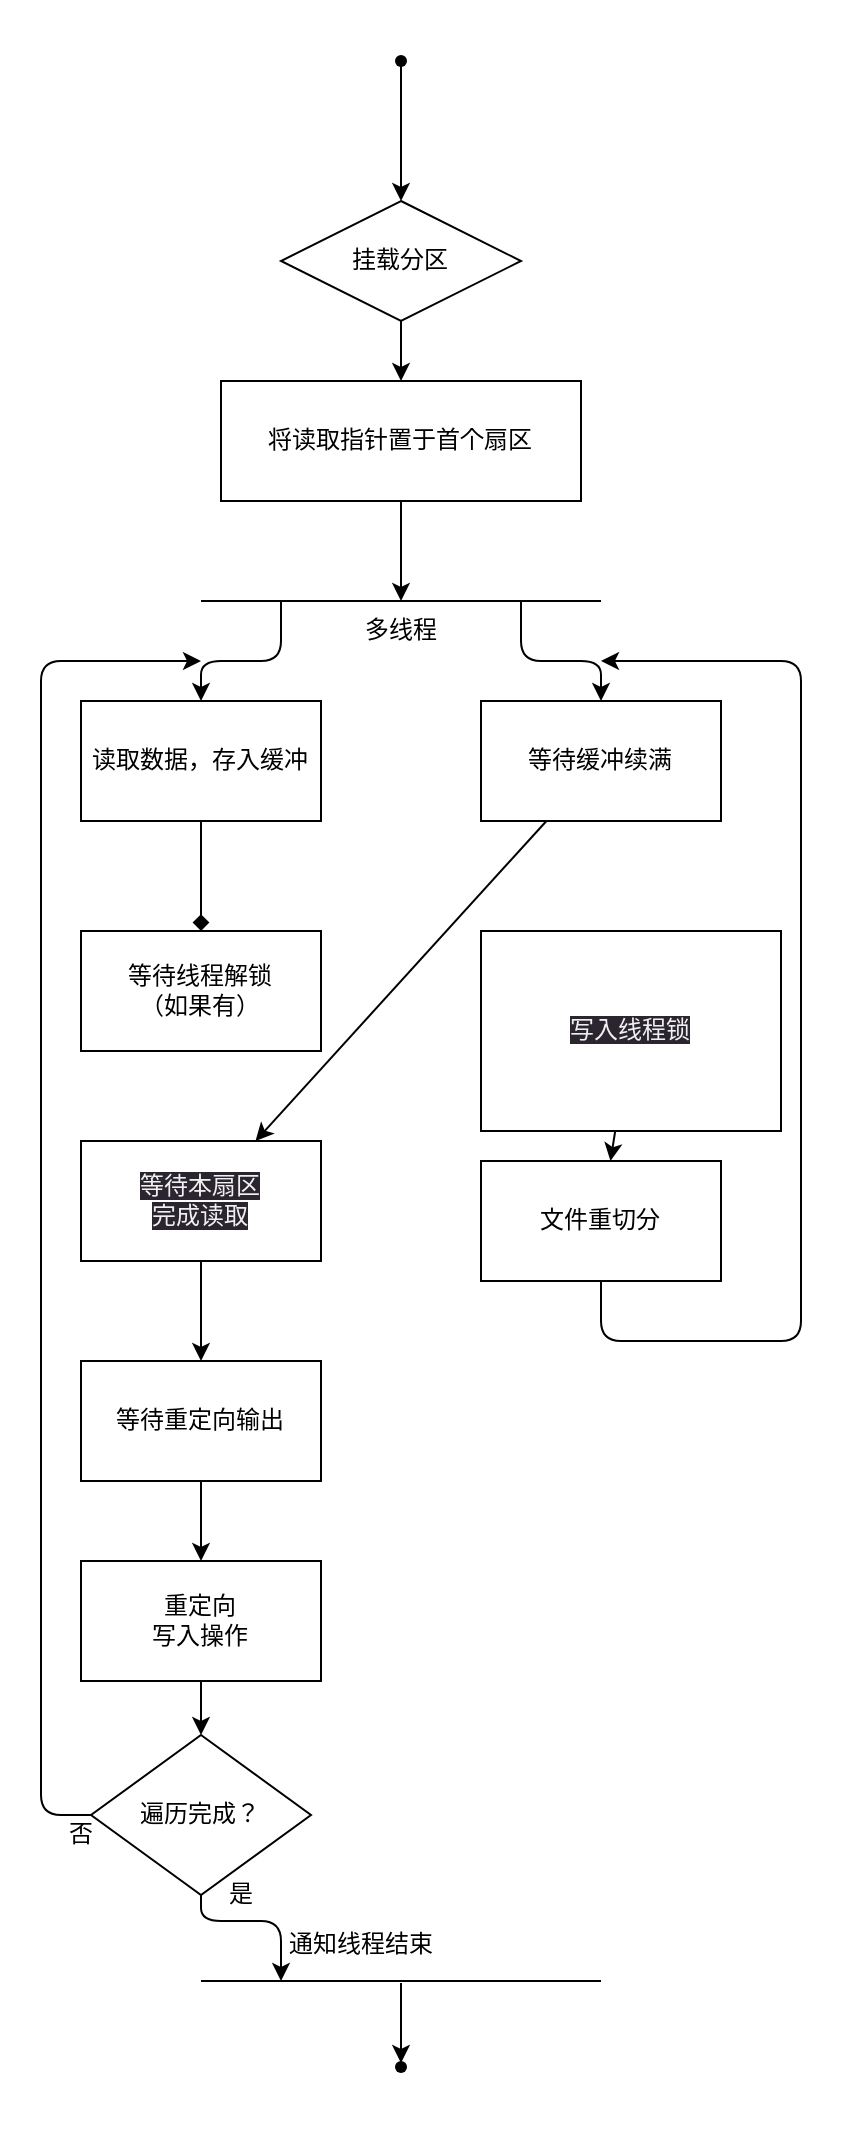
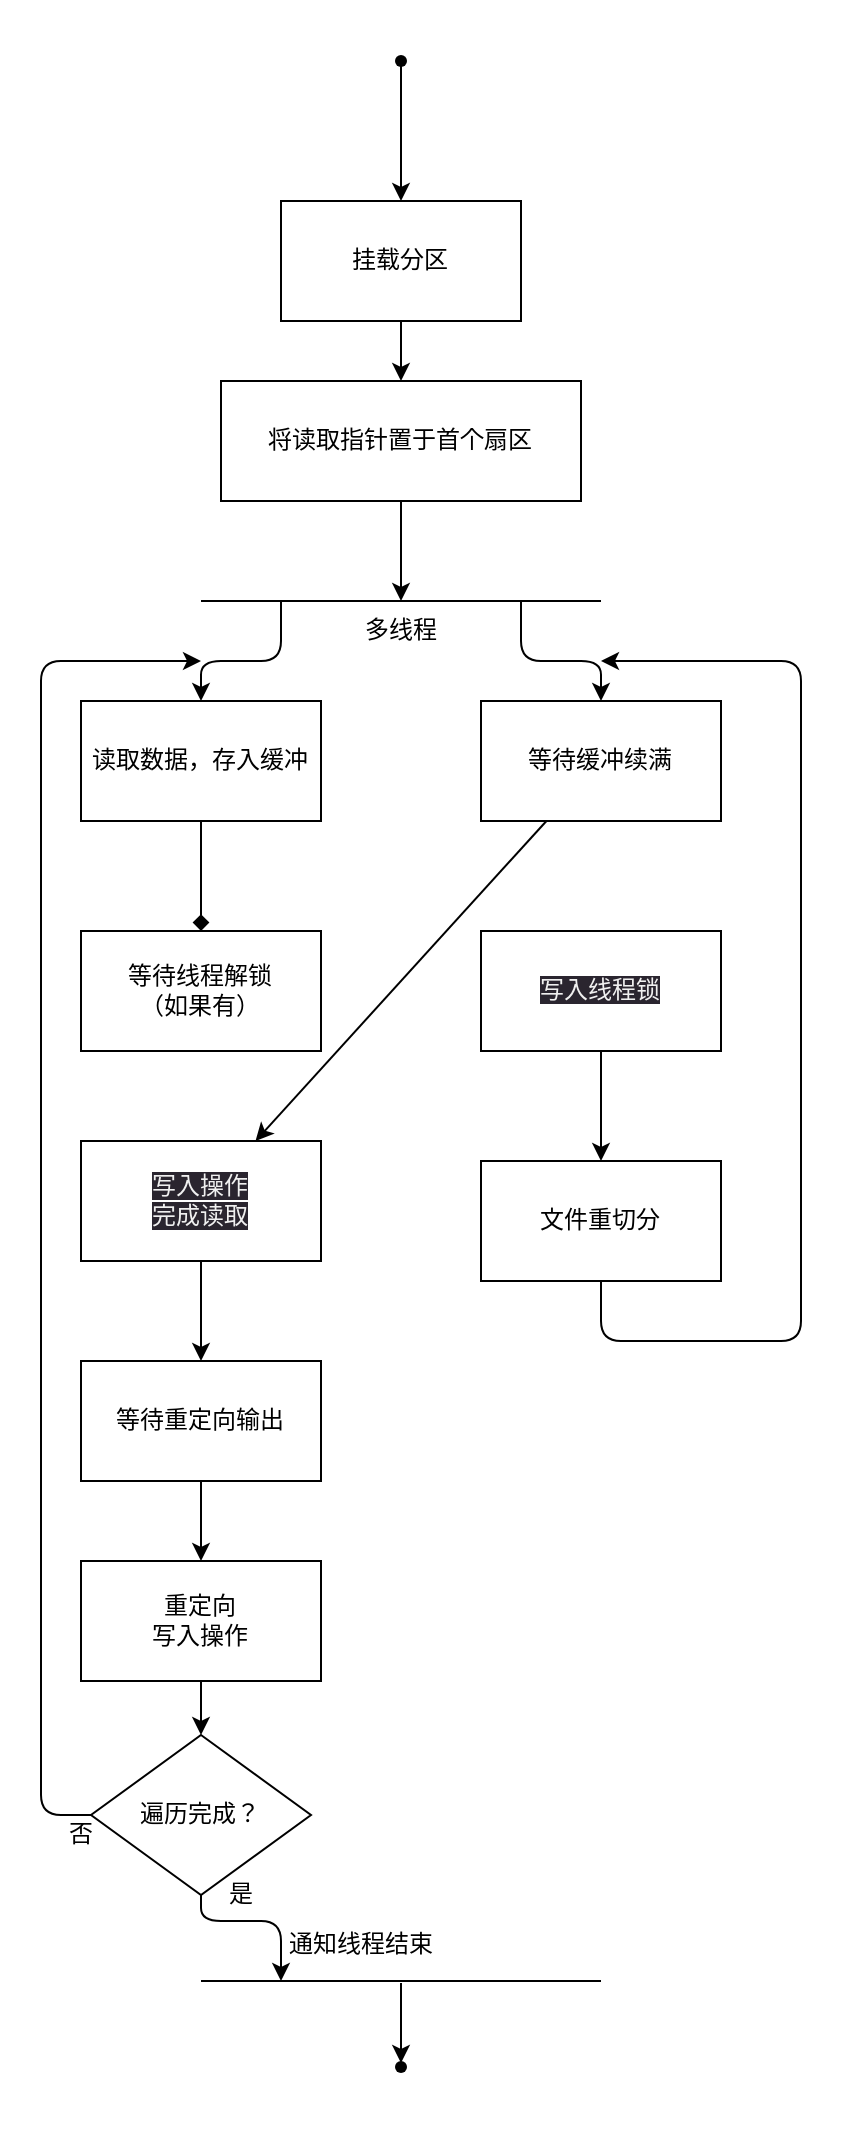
- <mxCell id="2" value="挂载分区" style="rhombus;whiteSpace=wrap;html=1;" vertex="1" parent="1"><mxGeometry x="140" y="100" width="120" height="60" as="geometry" /></mxCell>
+ <mxCell id="2" value="挂载分区" style="rounded=0;whiteSpace=wrap;html=1;" vertex="1" parent="1"><mxGeometry x="140" y="100" width="120" height="60" as="geometry" /></mxCell>
- <mxCell id="17" value="&lt;span style=&quot;color: rgb(240, 240, 240); font-family: Helvetica; font-size: 12px; font-style: normal; font-variant-ligatures: normal; font-variant-caps: normal; font-weight: 400; letter-spacing: normal; orphans: 2; text-align: center; text-indent: 0px; text-transform: none; widows: 2; word-spacing: 0px; -webkit-text-stroke-width: 0px; background-color: rgb(42, 37, 47); text-decoration-thickness: initial; text-decoration-style: initial; text-decoration-color: initial; float: none; display: inline !important;&quot;&gt;写入线程锁&lt;/span&gt;" style="rounded=0;whiteSpace=wrap;html=1;" vertex="1" parent="1"><mxGeometry x="240" y="465" width="150" height="100" as="geometry" /></mxCell>
+ <mxCell id="17" value="&lt;span style=&quot;color: rgb(240, 240, 240); font-family: Helvetica; font-size: 12px; font-style: normal; font-variant-ligatures: normal; font-variant-caps: normal; font-weight: 400; letter-spacing: normal; orphans: 2; text-align: center; text-indent: 0px; text-transform: none; widows: 2; word-spacing: 0px; -webkit-text-stroke-width: 0px; background-color: rgb(42, 37, 47); text-decoration-thickness: initial; text-decoration-style: initial; text-decoration-color: initial; float: none; display: inline !important;&quot;&gt;写入线程锁&lt;/span&gt;" style="rounded=0;whiteSpace=wrap;html=1;" vertex="1" parent="1"><mxGeometry x="240" y="465" width="120" height="60" as="geometry" /></mxCell>
- <mxCell id="27" value="&lt;span style=&quot;color: rgb(240, 240, 240); font-family: Helvetica; font-size: 12px; font-style: normal; font-variant-ligatures: normal; font-variant-caps: normal; font-weight: 400; letter-spacing: normal; orphans: 2; text-align: center; text-indent: 0px; text-transform: none; widows: 2; word-spacing: 0px; -webkit-text-stroke-width: 0px; background-color: rgb(42, 37, 47); text-decoration-thickness: initial; text-decoration-style: initial; text-decoration-color: initial; float: none; display: inline !important;&quot;&gt;等待本扇区&lt;/span&gt;&lt;br style=&quot;border-color: rgb(0, 0, 0); color: rgb(240, 240, 240); font-family: Helvetica; font-size: 12px; font-style: normal; font-variant-ligatures: normal; font-variant-caps: normal; font-weight: 400; letter-spacing: normal; orphans: 2; text-align: center; text-indent: 0px; text-transform: none; widows: 2; word-spacing: 0px; -webkit-text-stroke-width: 0px; background-color: rgb(42, 37, 47); text-decoration-thickness: initial; text-decoration-style: initial; text-decoration-color: initial;&quot;&gt;&lt;span style=&quot;color: rgb(240, 240, 240); font-family: Helvetica; font-size: 12px; font-style: normal; font-variant-ligatures: normal; font-variant-caps: normal; font-weight: 400; letter-spacing: normal; orphans: 2; text-align: center; text-indent: 0px; text-transform: none; widows: 2; word-spacing: 0px; -webkit-text-stroke-width: 0px; background-color: rgb(42, 37, 47); text-decoration-thickness: initial; text-decoration-style: initial; text-decoration-color: initial; float: none; display: inline !important;&quot;&gt;完成读取&lt;/span&gt;" style="rounded=0;whiteSpace=wrap;html=1;" vertex="1" parent="1"><mxGeometry x="40" y="570" width="120" height="60" as="geometry" /></mxCell>
+ <mxCell id="27" value="&lt;span style=&quot;color: rgb(240, 240, 240); font-family: Helvetica; font-size: 12px; font-style: normal; font-variant-ligatures: normal; font-variant-caps: normal; font-weight: 400; letter-spacing: normal; orphans: 2; text-align: center; text-indent: 0px; text-transform: none; widows: 2; word-spacing: 0px; -webkit-text-stroke-width: 0px; background-color: rgb(42, 37, 47); text-decoration-thickness: initial; text-decoration-style: initial; text-decoration-color: initial; float: none; display: inline !important;&quot;&gt;写入操作&lt;/span&gt;&lt;br style=&quot;border-color: rgb(0, 0, 0); color: rgb(240, 240, 240); font-family: Helvetica; font-size: 12px; font-style: normal; font-variant-ligatures: normal; font-variant-caps: normal; font-weight: 400; letter-spacing: normal; orphans: 2; text-align: center; text-indent: 0px; text-transform: none; widows: 2; word-spacing: 0px; -webkit-text-stroke-width: 0px; background-color: rgb(42, 37, 47); text-decoration-thickness: initial; text-decoration-style: initial; text-decoration-color: initial;&quot;&gt;&lt;span style=&quot;color: rgb(240, 240, 240); font-family: Helvetica; font-size: 12px; font-style: normal; font-variant-ligatures: normal; font-variant-caps: normal; font-weight: 400; letter-spacing: normal; orphans: 2; text-align: center; text-indent: 0px; text-transform: none; widows: 2; word-spacing: 0px; -webkit-text-stroke-width: 0px; background-color: rgb(42, 37, 47); text-decoration-thickness: initial; text-decoration-style: initial; text-decoration-color: initial; float: none; display: inline !important;&quot;&gt;完成读取&lt;/span&gt;" style="rounded=0;whiteSpace=wrap;html=1;" vertex="1" parent="1"><mxGeometry x="40" y="570" width="120" height="60" as="geometry" /></mxCell>
